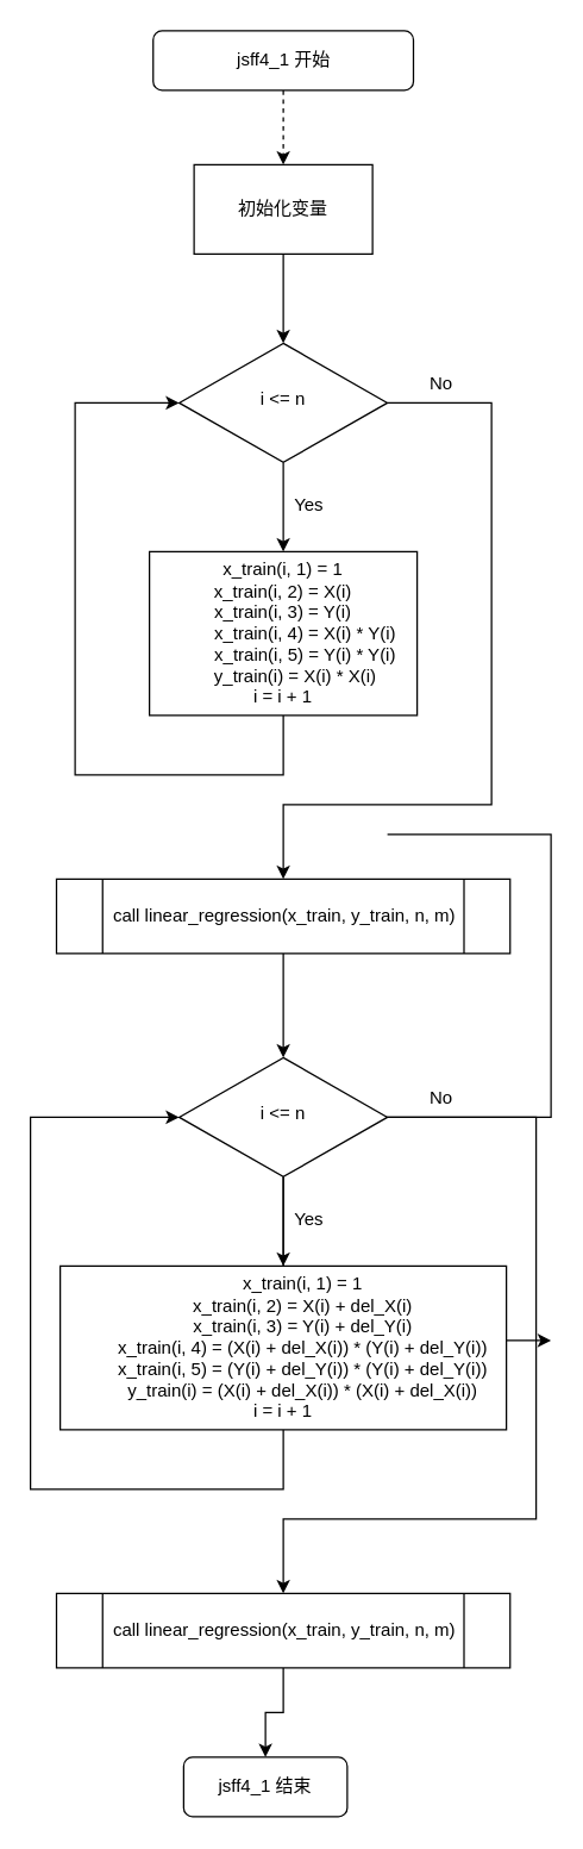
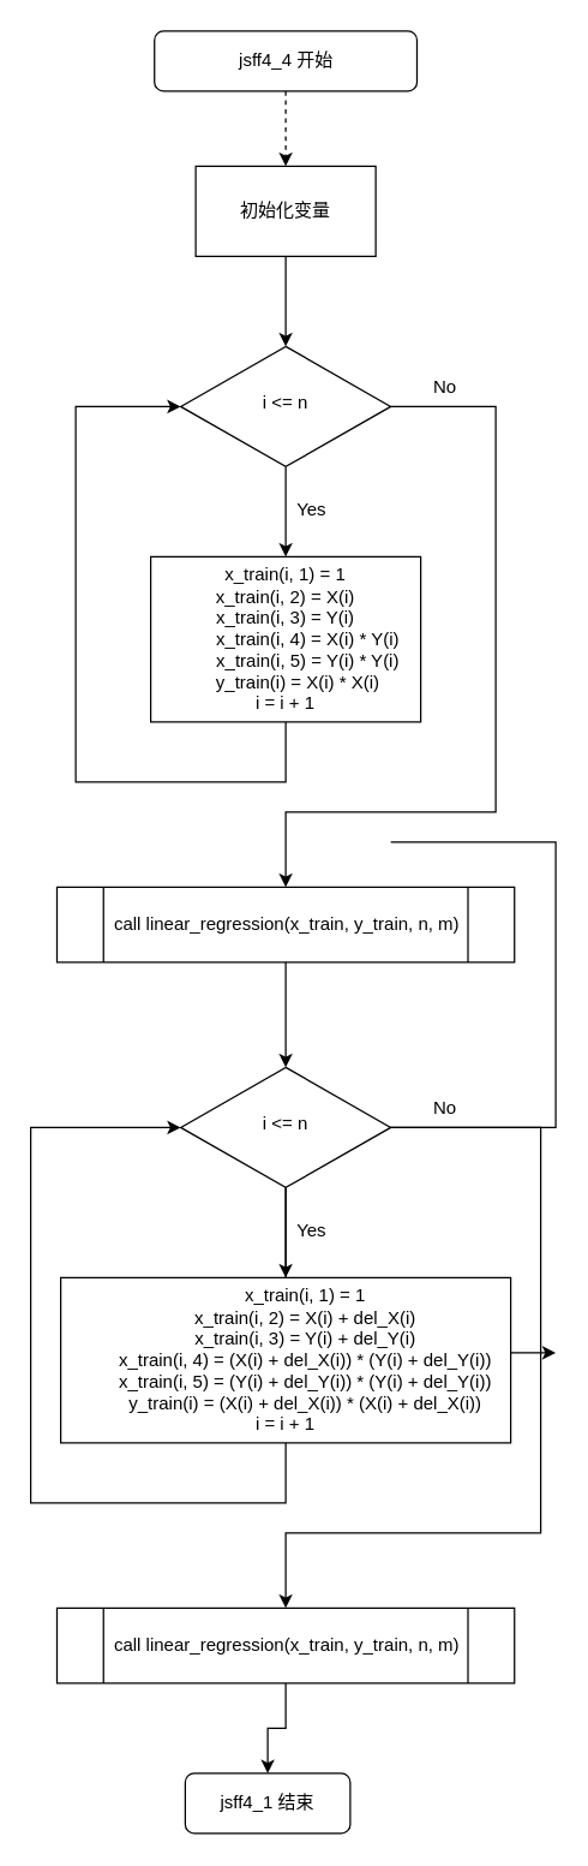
- <mxCell id="3" value="jsff4_1 开始" style="rounded=1;whiteSpace=wrap;html=1;fontSize=12;glass=0;strokeWidth=1;shadow=0;" parent="1" vertex="1"><mxGeometry x="102.5" y="20" width="175" height="40" as="geometry" /></mxCell>
+ <mxCell id="3" value="jsff4_4 开始" style="rounded=1;whiteSpace=wrap;html=1;fontSize=12;glass=0;strokeWidth=1;shadow=0;" parent="1" vertex="1"><mxGeometry x="102.5" y="20" width="175" height="40" as="geometry" /></mxCell>
